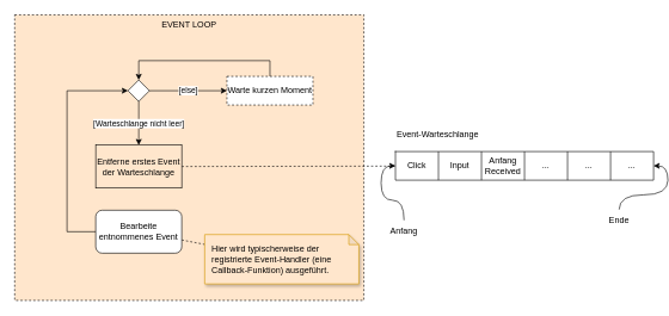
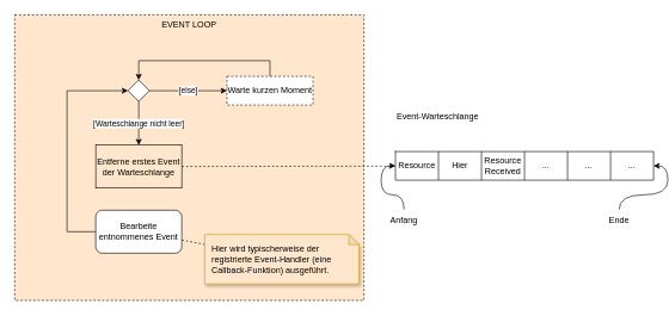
- <mxCell id="11" value="Event-Warteschlange" style="text;html=1;align=left;verticalAlign=middle;whiteSpace=wrap;rounded=0;" vertex="1" parent="1"><mxGeometry x="551" y="172" width="176" height="30" as="geometry" /></mxCell>
+ <mxCell id="11" value="Event-Warteschlange" style="text;html=1;align=left;verticalAlign=middle;whiteSpace=wrap;rounded=0;" vertex="1" parent="1"><mxGeometry x="551" y="147" width="176" height="30" as="geometry" /></mxCell>
- <mxCell id="5" value="Click" style="shape=partialRectangle;html=1;whiteSpace=wrap;connectable=0;strokeColor=inherit;overflow=hidden;fillColor=none;top=0;left=0;bottom=0;right=0;pointerEvents=1;" vertex="1" parent="4"><mxGeometry width="60" height="40" as="geometry"><mxRectangle width="60" height="40" as="alternateBounds" /></mxGeometry></mxCell>
+ <mxCell id="5" value="Resource" style="shape=partialRectangle;html=1;whiteSpace=wrap;connectable=0;strokeColor=inherit;overflow=hidden;fillColor=none;top=0;left=0;bottom=0;right=0;pointerEvents=1;" vertex="1" parent="4"><mxGeometry width="60" height="40" as="geometry"><mxRectangle width="60" height="40" as="alternateBounds" /></mxGeometry></mxCell>
- <mxCell id="6" value="Input" style="shape=partialRectangle;html=1;whiteSpace=wrap;connectable=0;strokeColor=inherit;overflow=hidden;fillColor=none;top=0;left=0;bottom=0;right=0;pointerEvents=1;" vertex="1" parent="4"><mxGeometry x="60" width="60" height="40" as="geometry"><mxRectangle width="60" height="40" as="alternateBounds" /></mxGeometry></mxCell>
+ <mxCell id="6" value="Hier" style="shape=partialRectangle;html=1;whiteSpace=wrap;connectable=0;strokeColor=inherit;overflow=hidden;fillColor=none;top=0;left=0;bottom=0;right=0;pointerEvents=1;" vertex="1" parent="4"><mxGeometry x="60" width="60" height="40" as="geometry"><mxRectangle width="60" height="40" as="alternateBounds" /></mxGeometry></mxCell>
- <mxCell id="7" value="Anfang Received" style="shape=partialRectangle;html=1;whiteSpace=wrap;connectable=0;strokeColor=inherit;overflow=hidden;fillColor=none;top=0;left=0;bottom=0;right=0;pointerEvents=1;" vertex="1" parent="4"><mxGeometry x="120" width="60" height="40" as="geometry"><mxRectangle width="60" height="40" as="alternateBounds" /></mxGeometry></mxCell>
+ <mxCell id="7" value="Resource Received" style="shape=partialRectangle;html=1;whiteSpace=wrap;connectable=0;strokeColor=inherit;overflow=hidden;fillColor=none;top=0;left=0;bottom=0;right=0;pointerEvents=1;" vertex="1" parent="4"><mxGeometry x="120" width="60" height="40" as="geometry"><mxRectangle width="60" height="40" as="alternateBounds" /></mxGeometry></mxCell>
- <mxCell id="23" value="Anfang" style="text;html=1;align=center;verticalAlign=middle;whiteSpace=wrap;rounded=0;" vertex="1" parent="1"><mxGeometry x="533" y="307" width="60" height="30" as="geometry" /></mxCell>
+ <mxCell id="23" value="Anfang" style="text;html=1;align=center;verticalAlign=middle;whiteSpace=wrap;rounded=0;" vertex="1" parent="1"><mxGeometry x="533" y="292" width="60" height="30" as="geometry" /></mxCell>
